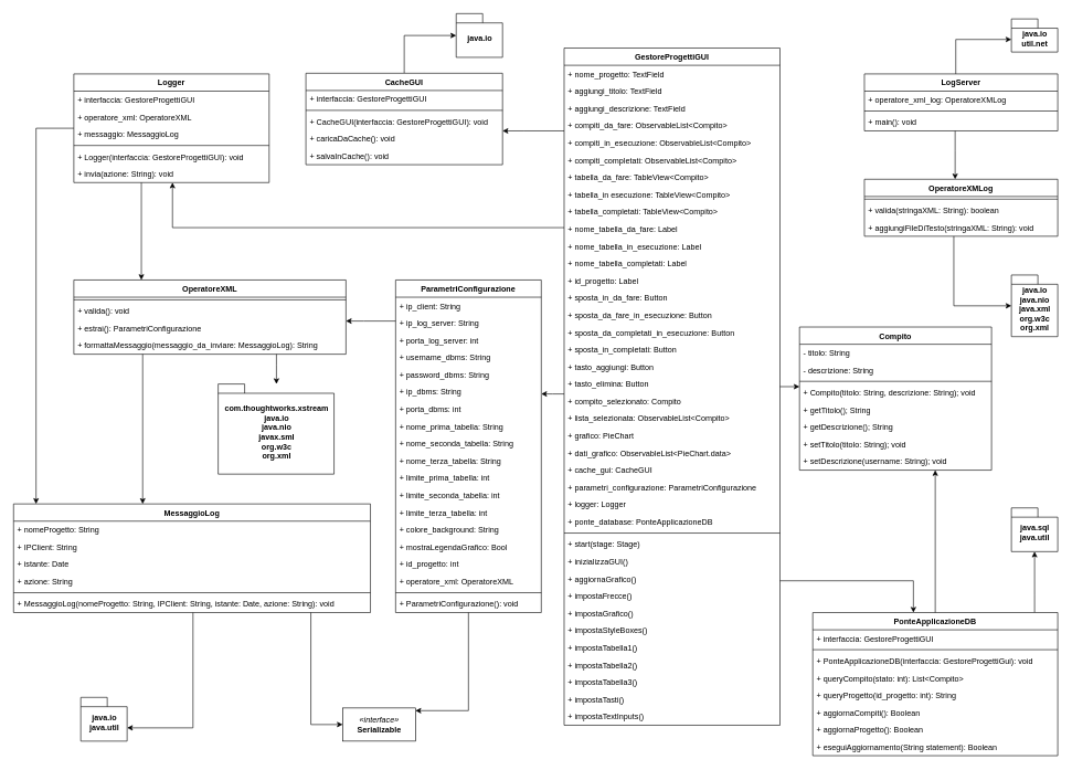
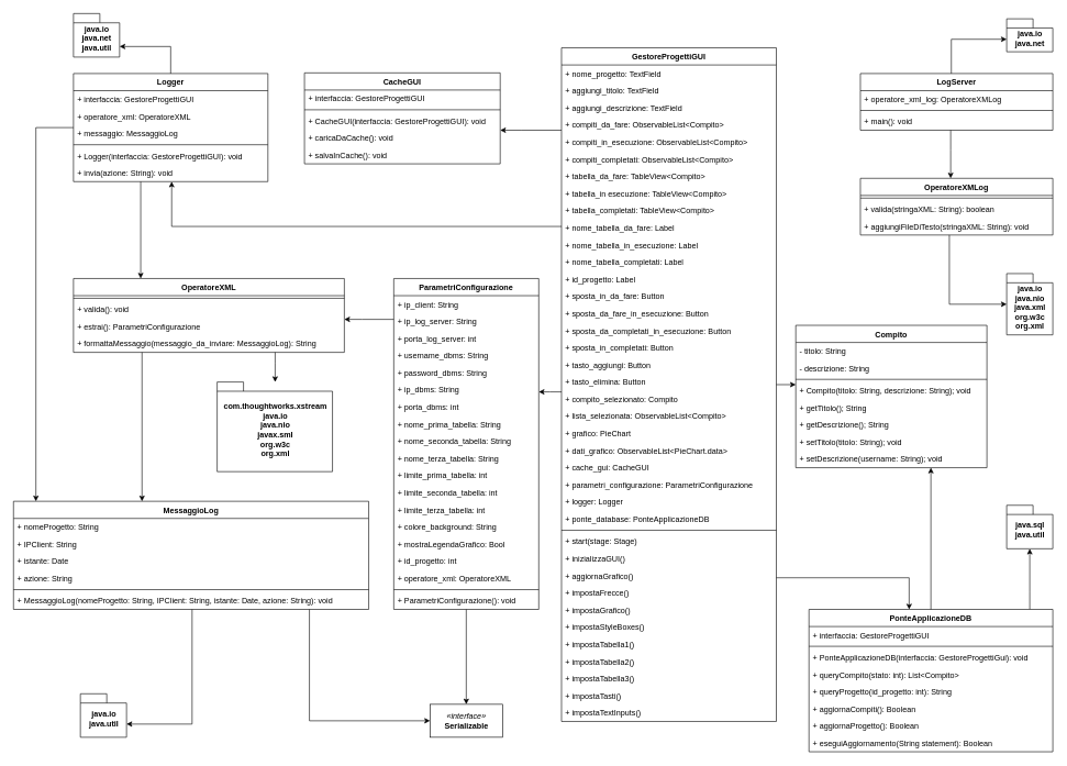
+ <mxCell id="139" value="java.io&lt;br&gt;java.net&lt;br&gt;java.util" style="shape=folder;fontStyle=1;spacingTop=10;tabWidth=40;tabHeight=14;tabPosition=left;html=1;" vertex="1" parent="1"><mxGeometry x="111" y="20" width="70" height="66" as="geometry" /></mxCell>
- <mxCell id="46" style="edgeStyle=orthogonalEdgeStyle;rounded=0;orthogonalLoop=1;jettySize=auto;html=1;" edge="1" parent="1" source="47" target="140"><mxGeometry relative="1" as="geometry"><Array as="points"><mxPoint x="610" y="53" /></Array></mxGeometry></mxCell>
- <mxCell id="140" value="java.io" style="shape=folder;fontStyle=1;spacingTop=10;tabWidth=40;tabHeight=14;tabPosition=left;html=1;" vertex="1" parent="1"><mxGeometry x="688.5" y="20" width="70" height="66" as="geometry" /></mxCell>
- <mxCell id="133" value="java.io&lt;br&gt;util.net" style="shape=folder;fontStyle=1;spacingTop=10;tabWidth=40;tabHeight=14;tabPosition=left;html=1;" vertex="1" parent="1"><mxGeometry x="1527" y="28" width="70" height="50" as="geometry" /></mxCell>
+ <mxCell id="133" value="java.io&lt;br&gt;java.net" style="shape=folder;fontStyle=1;spacingTop=10;tabWidth=40;tabHeight=14;tabPosition=left;html=1;" vertex="1" parent="1"><mxGeometry x="1527" y="28" width="70" height="50" as="geometry" /></mxCell>
+ <mxCell id="97" style="edgeStyle=orthogonalEdgeStyle;rounded=0;orthogonalLoop=1;jettySize=auto;html=1;" edge="1" parent="1" source="99" target="139"><mxGeometry relative="1" as="geometry"><Array as="points"><mxPoint x="258" y="70" /></Array></mxGeometry></mxCell>
- <mxCell id="136" value="&lt;i&gt;«interface»&lt;br&gt;&lt;/i&gt;&lt;b&gt;Serializable&lt;/b&gt;" style="html=1;" vertex="1" parent="1"><mxGeometry x="517" y="1068" width="110" height="50" as="geometry" /></mxCell>
+ <mxCell id="136" value="&lt;i&gt;«interface»&lt;br&gt;&lt;/i&gt;&lt;b&gt;Serializable&lt;/b&gt;" style="html=1;" vertex="1" parent="1"><mxGeometry x="652" y="1068" width="110" height="50" as="geometry" /></mxCell>
